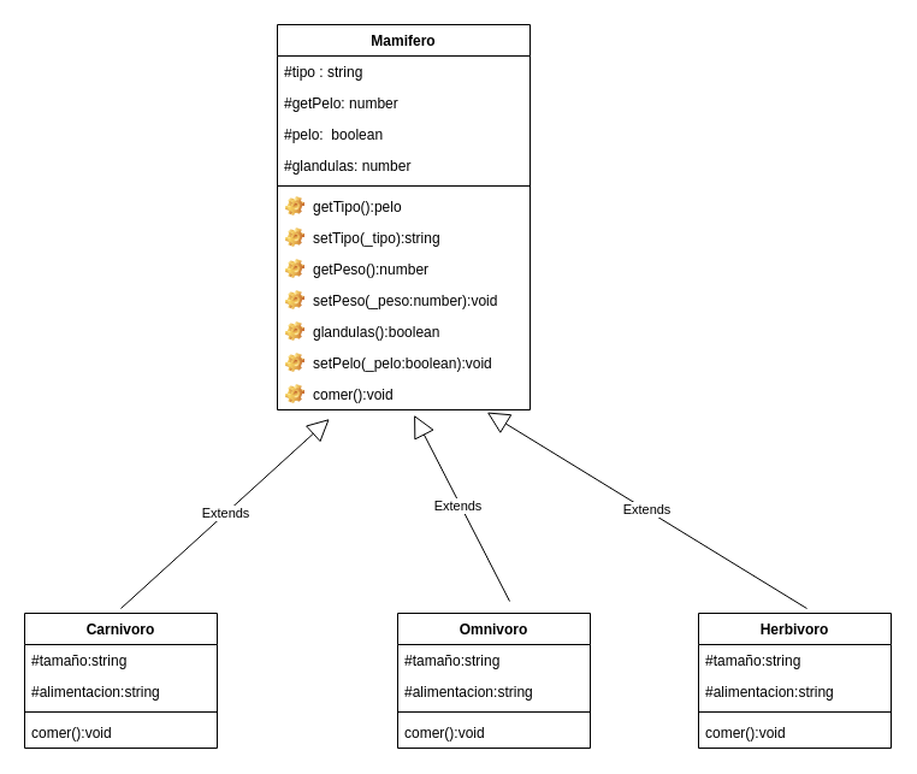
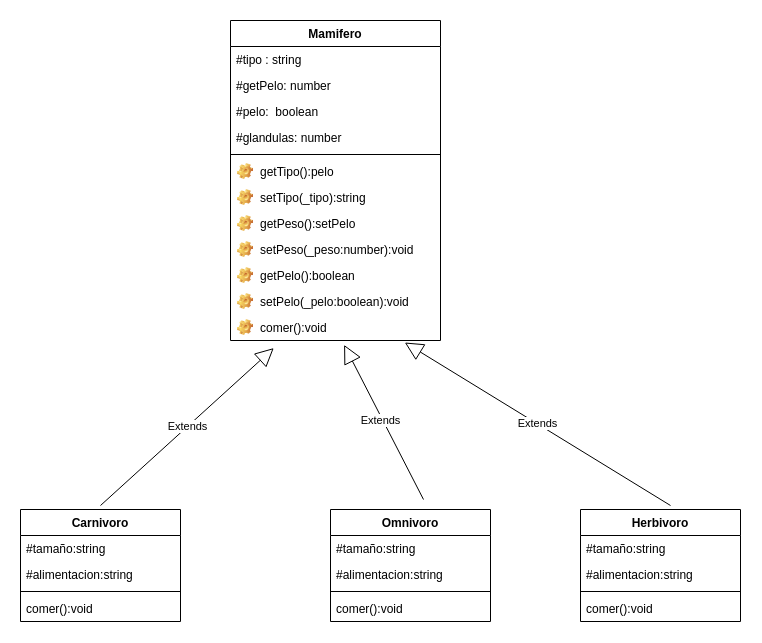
- <mxCell id="10" value="getPeso():number" style="label;fontStyle=0;strokeColor=none;fillColor=none;align=left;verticalAlign=top;overflow=hidden;spacingLeft=28;spacingRight=4;rotatable=0;points=[[0,0.5],[1,0.5]];portConstraint=eastwest;imageWidth=16;imageHeight=16;image=img/clipart/Gear_128x128.png" vertex="1" parent="2"><mxGeometry y="190" width="210" height="26" as="geometry" /></mxCell>
+ <mxCell id="10" value="getPeso():setPelo" style="label;fontStyle=0;strokeColor=none;fillColor=none;align=left;verticalAlign=top;overflow=hidden;spacingLeft=28;spacingRight=4;rotatable=0;points=[[0,0.5],[1,0.5]];portConstraint=eastwest;imageWidth=16;imageHeight=16;image=img/clipart/Gear_128x128.png" vertex="1" parent="2"><mxGeometry y="190" width="210" height="26" as="geometry" /></mxCell>
- <mxCell id="12" value="glandulas():boolean" style="label;fontStyle=0;strokeColor=none;fillColor=none;align=left;verticalAlign=top;overflow=hidden;spacingLeft=28;spacingRight=4;rotatable=0;points=[[0,0.5],[1,0.5]];portConstraint=eastwest;imageWidth=16;imageHeight=16;image=img/clipart/Gear_128x128.png" vertex="1" parent="2"><mxGeometry y="242" width="210" height="26" as="geometry" /></mxCell>
+ <mxCell id="12" value="getPelo():boolean" style="label;fontStyle=0;strokeColor=none;fillColor=none;align=left;verticalAlign=top;overflow=hidden;spacingLeft=28;spacingRight=4;rotatable=0;points=[[0,0.5],[1,0.5]];portConstraint=eastwest;imageWidth=16;imageHeight=16;image=img/clipart/Gear_128x128.png" vertex="1" parent="2"><mxGeometry y="242" width="210" height="26" as="geometry" /></mxCell>
